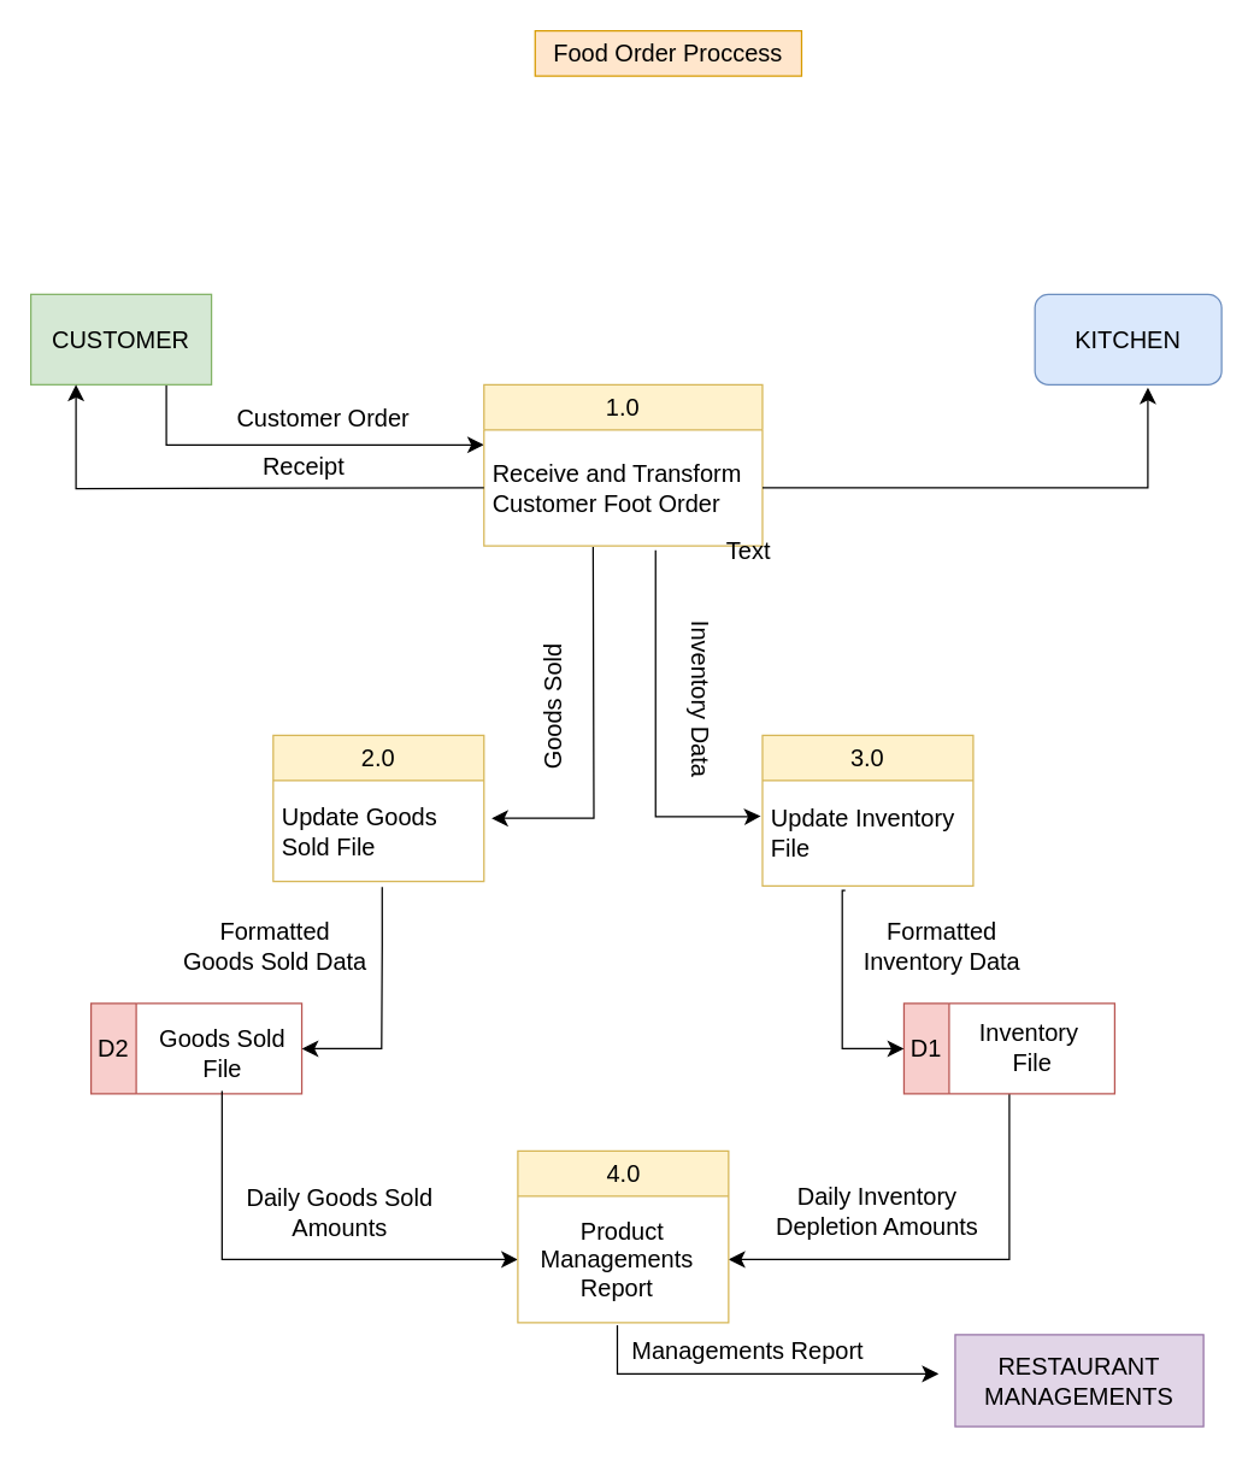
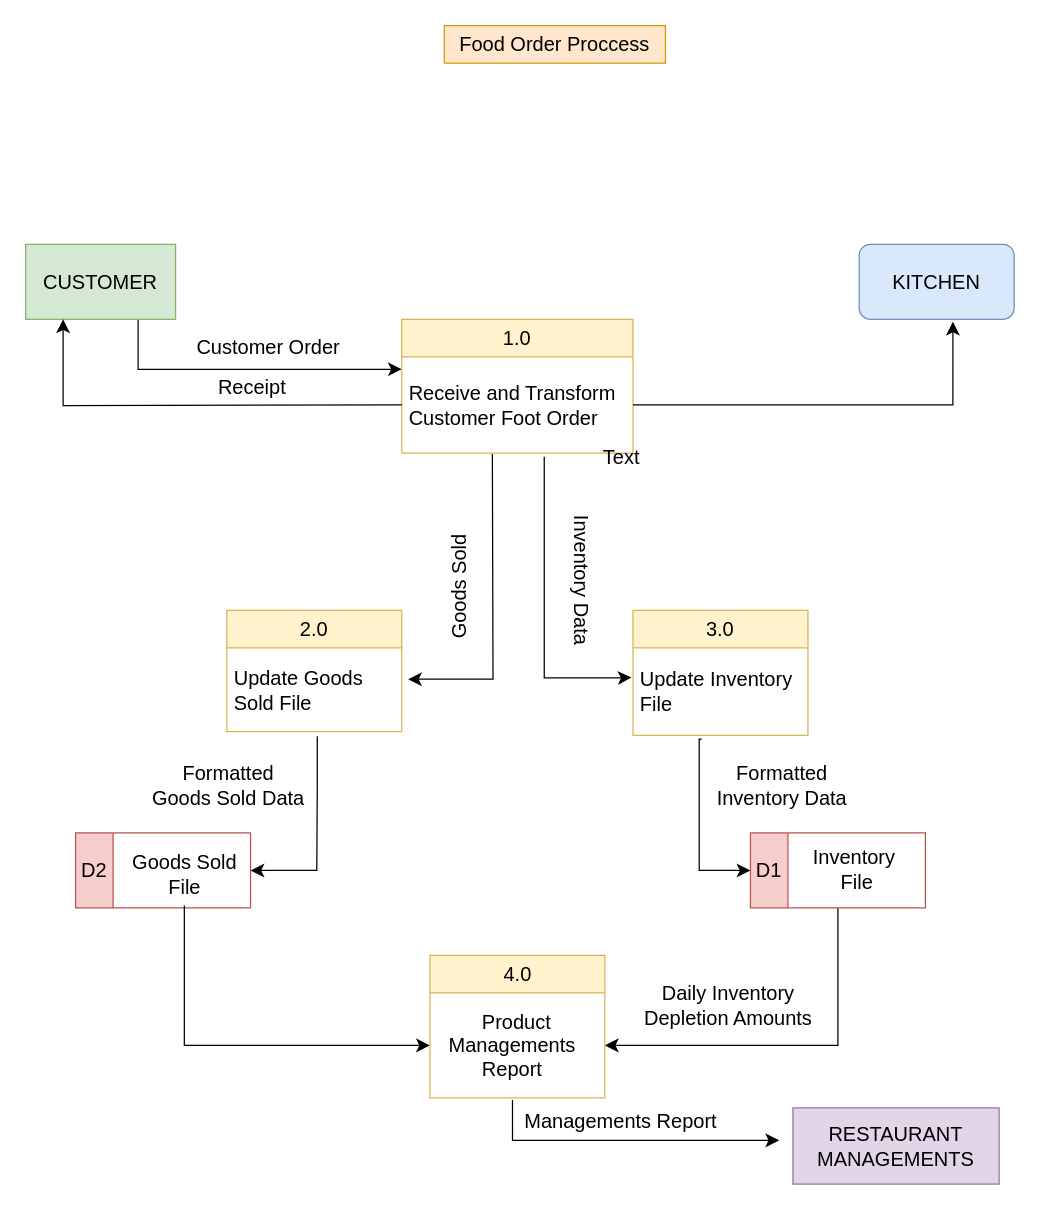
- <mxCell id="30" value="Daily Goods Sold&lt;br&gt;Amounts" style="text;html=1;align=center;verticalAlign=middle;resizable=0;points=[];autosize=1;strokeColor=none;fillColor=none;fontSize=16;" vertex="1" parent="1"><mxGeometry x="154" y="780" width="142" height="50" as="geometry" /></mxCell>
